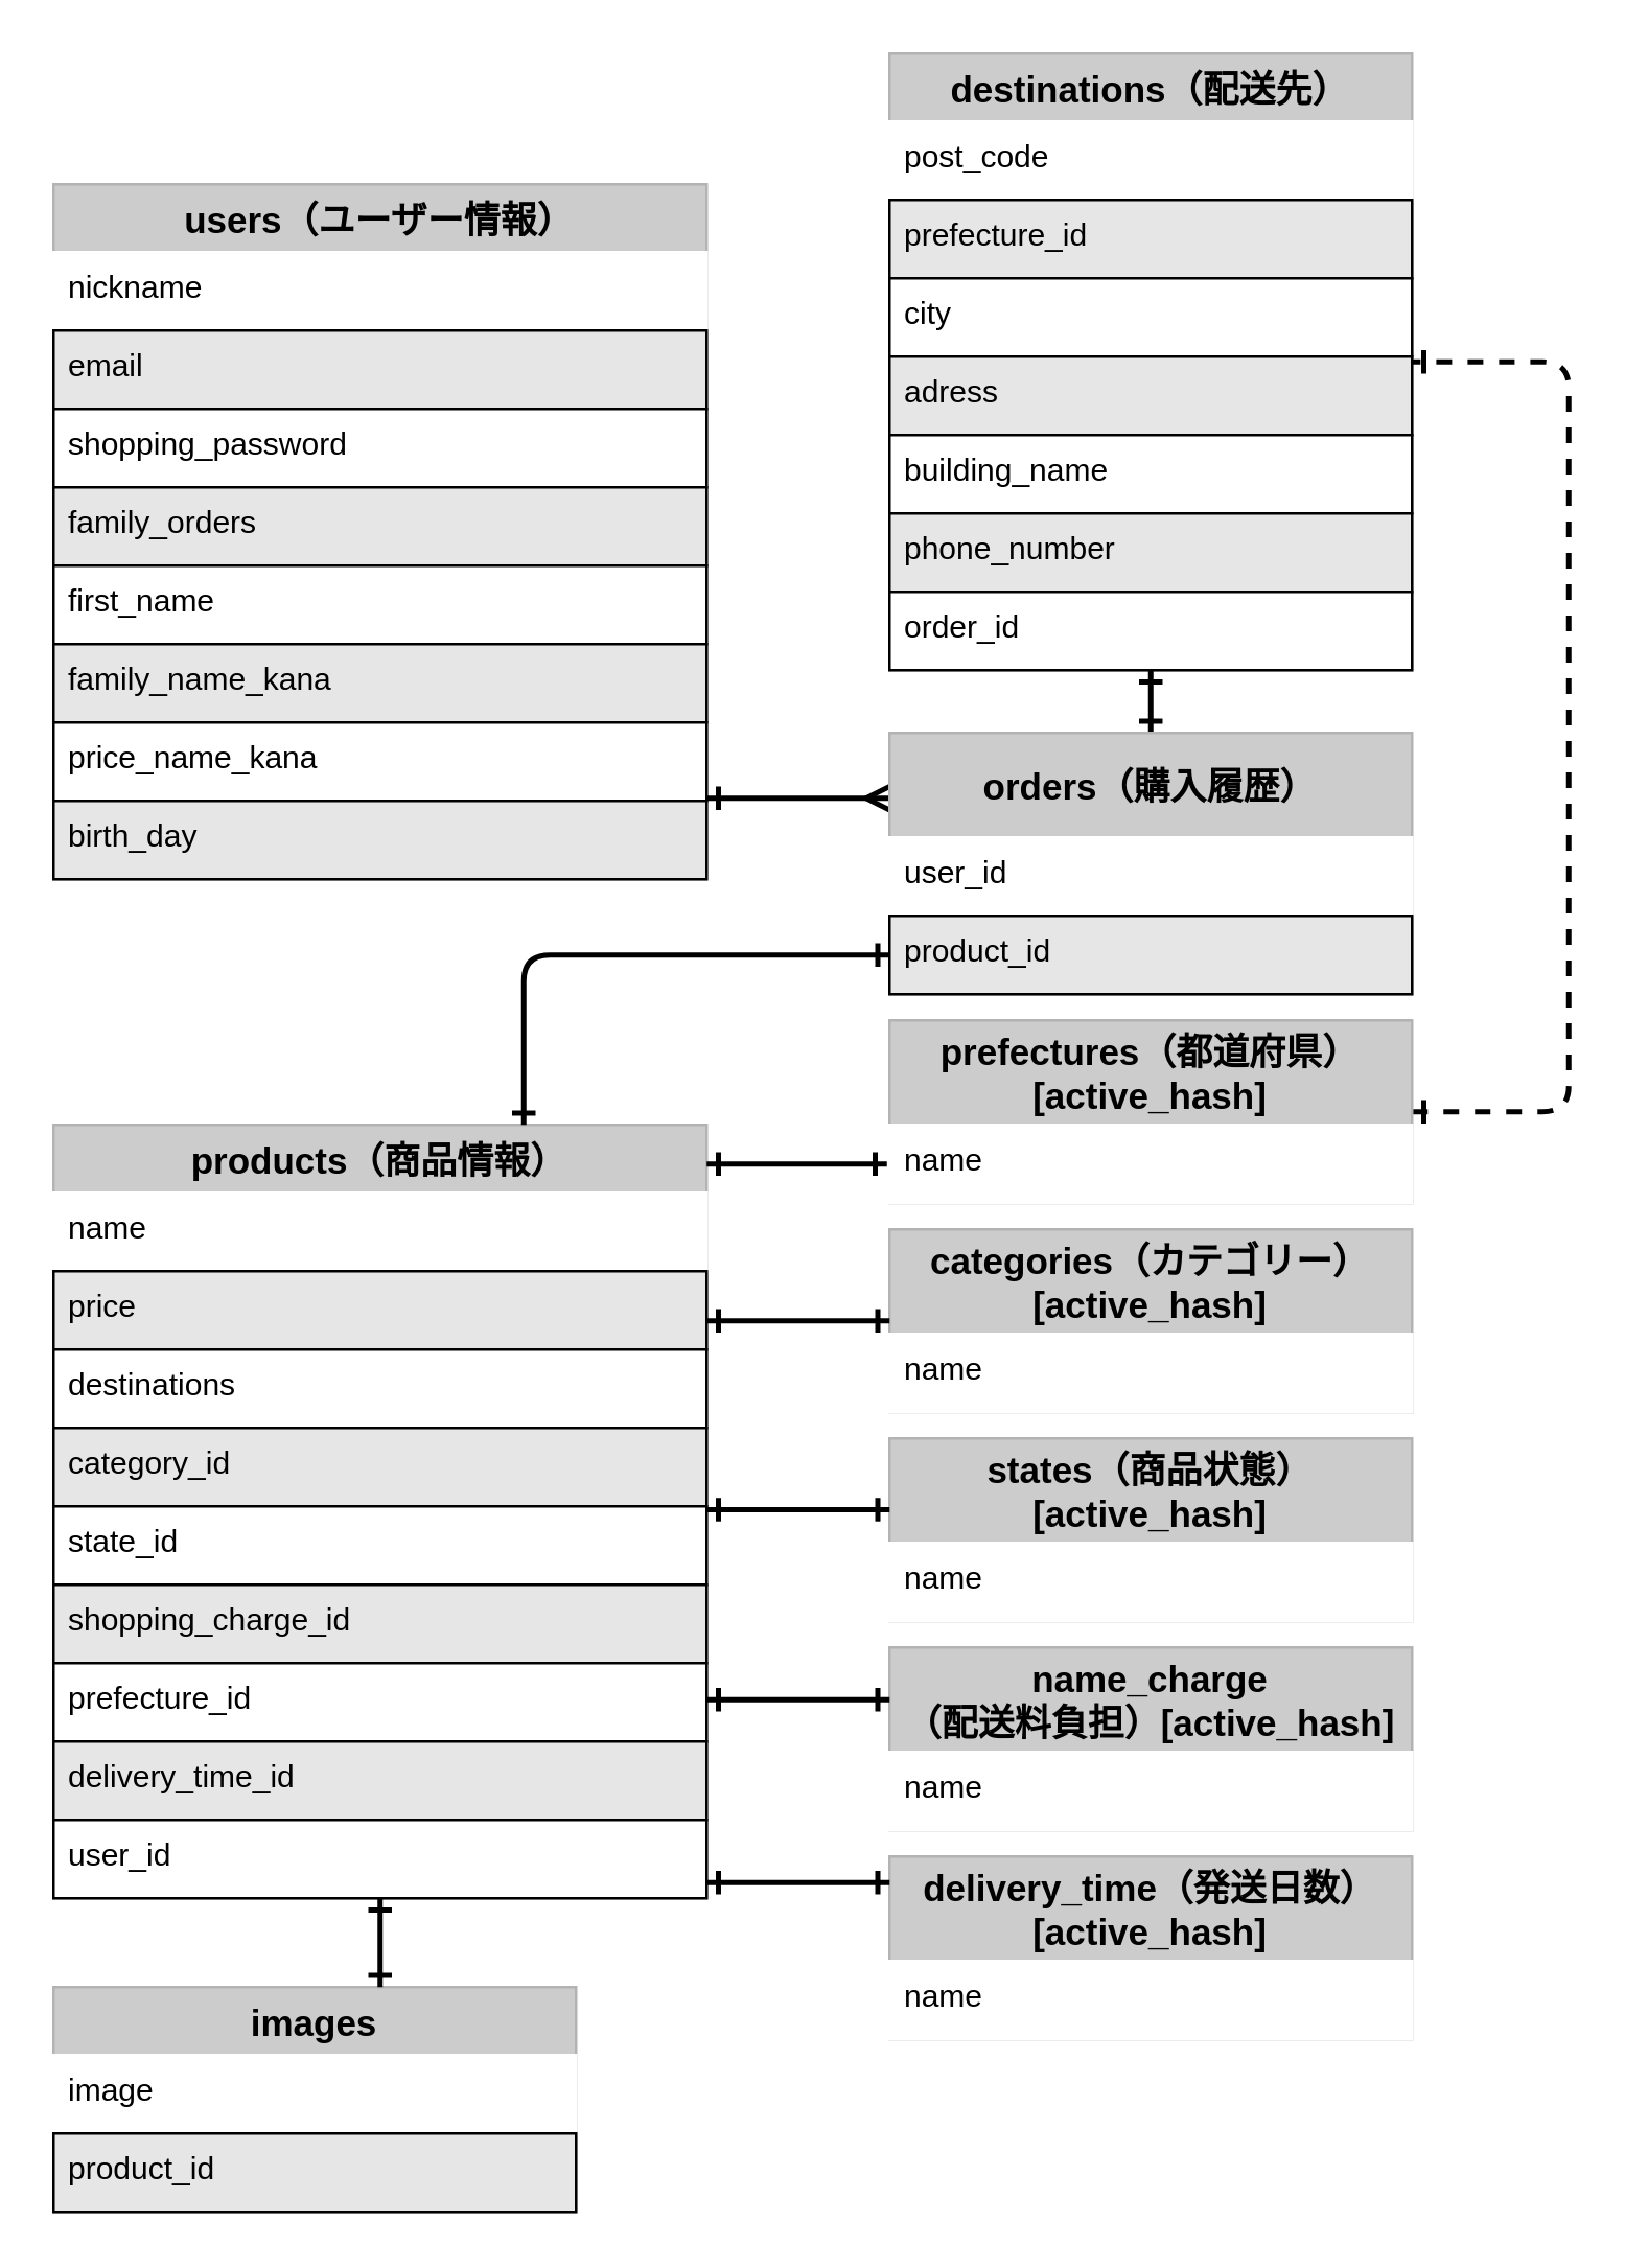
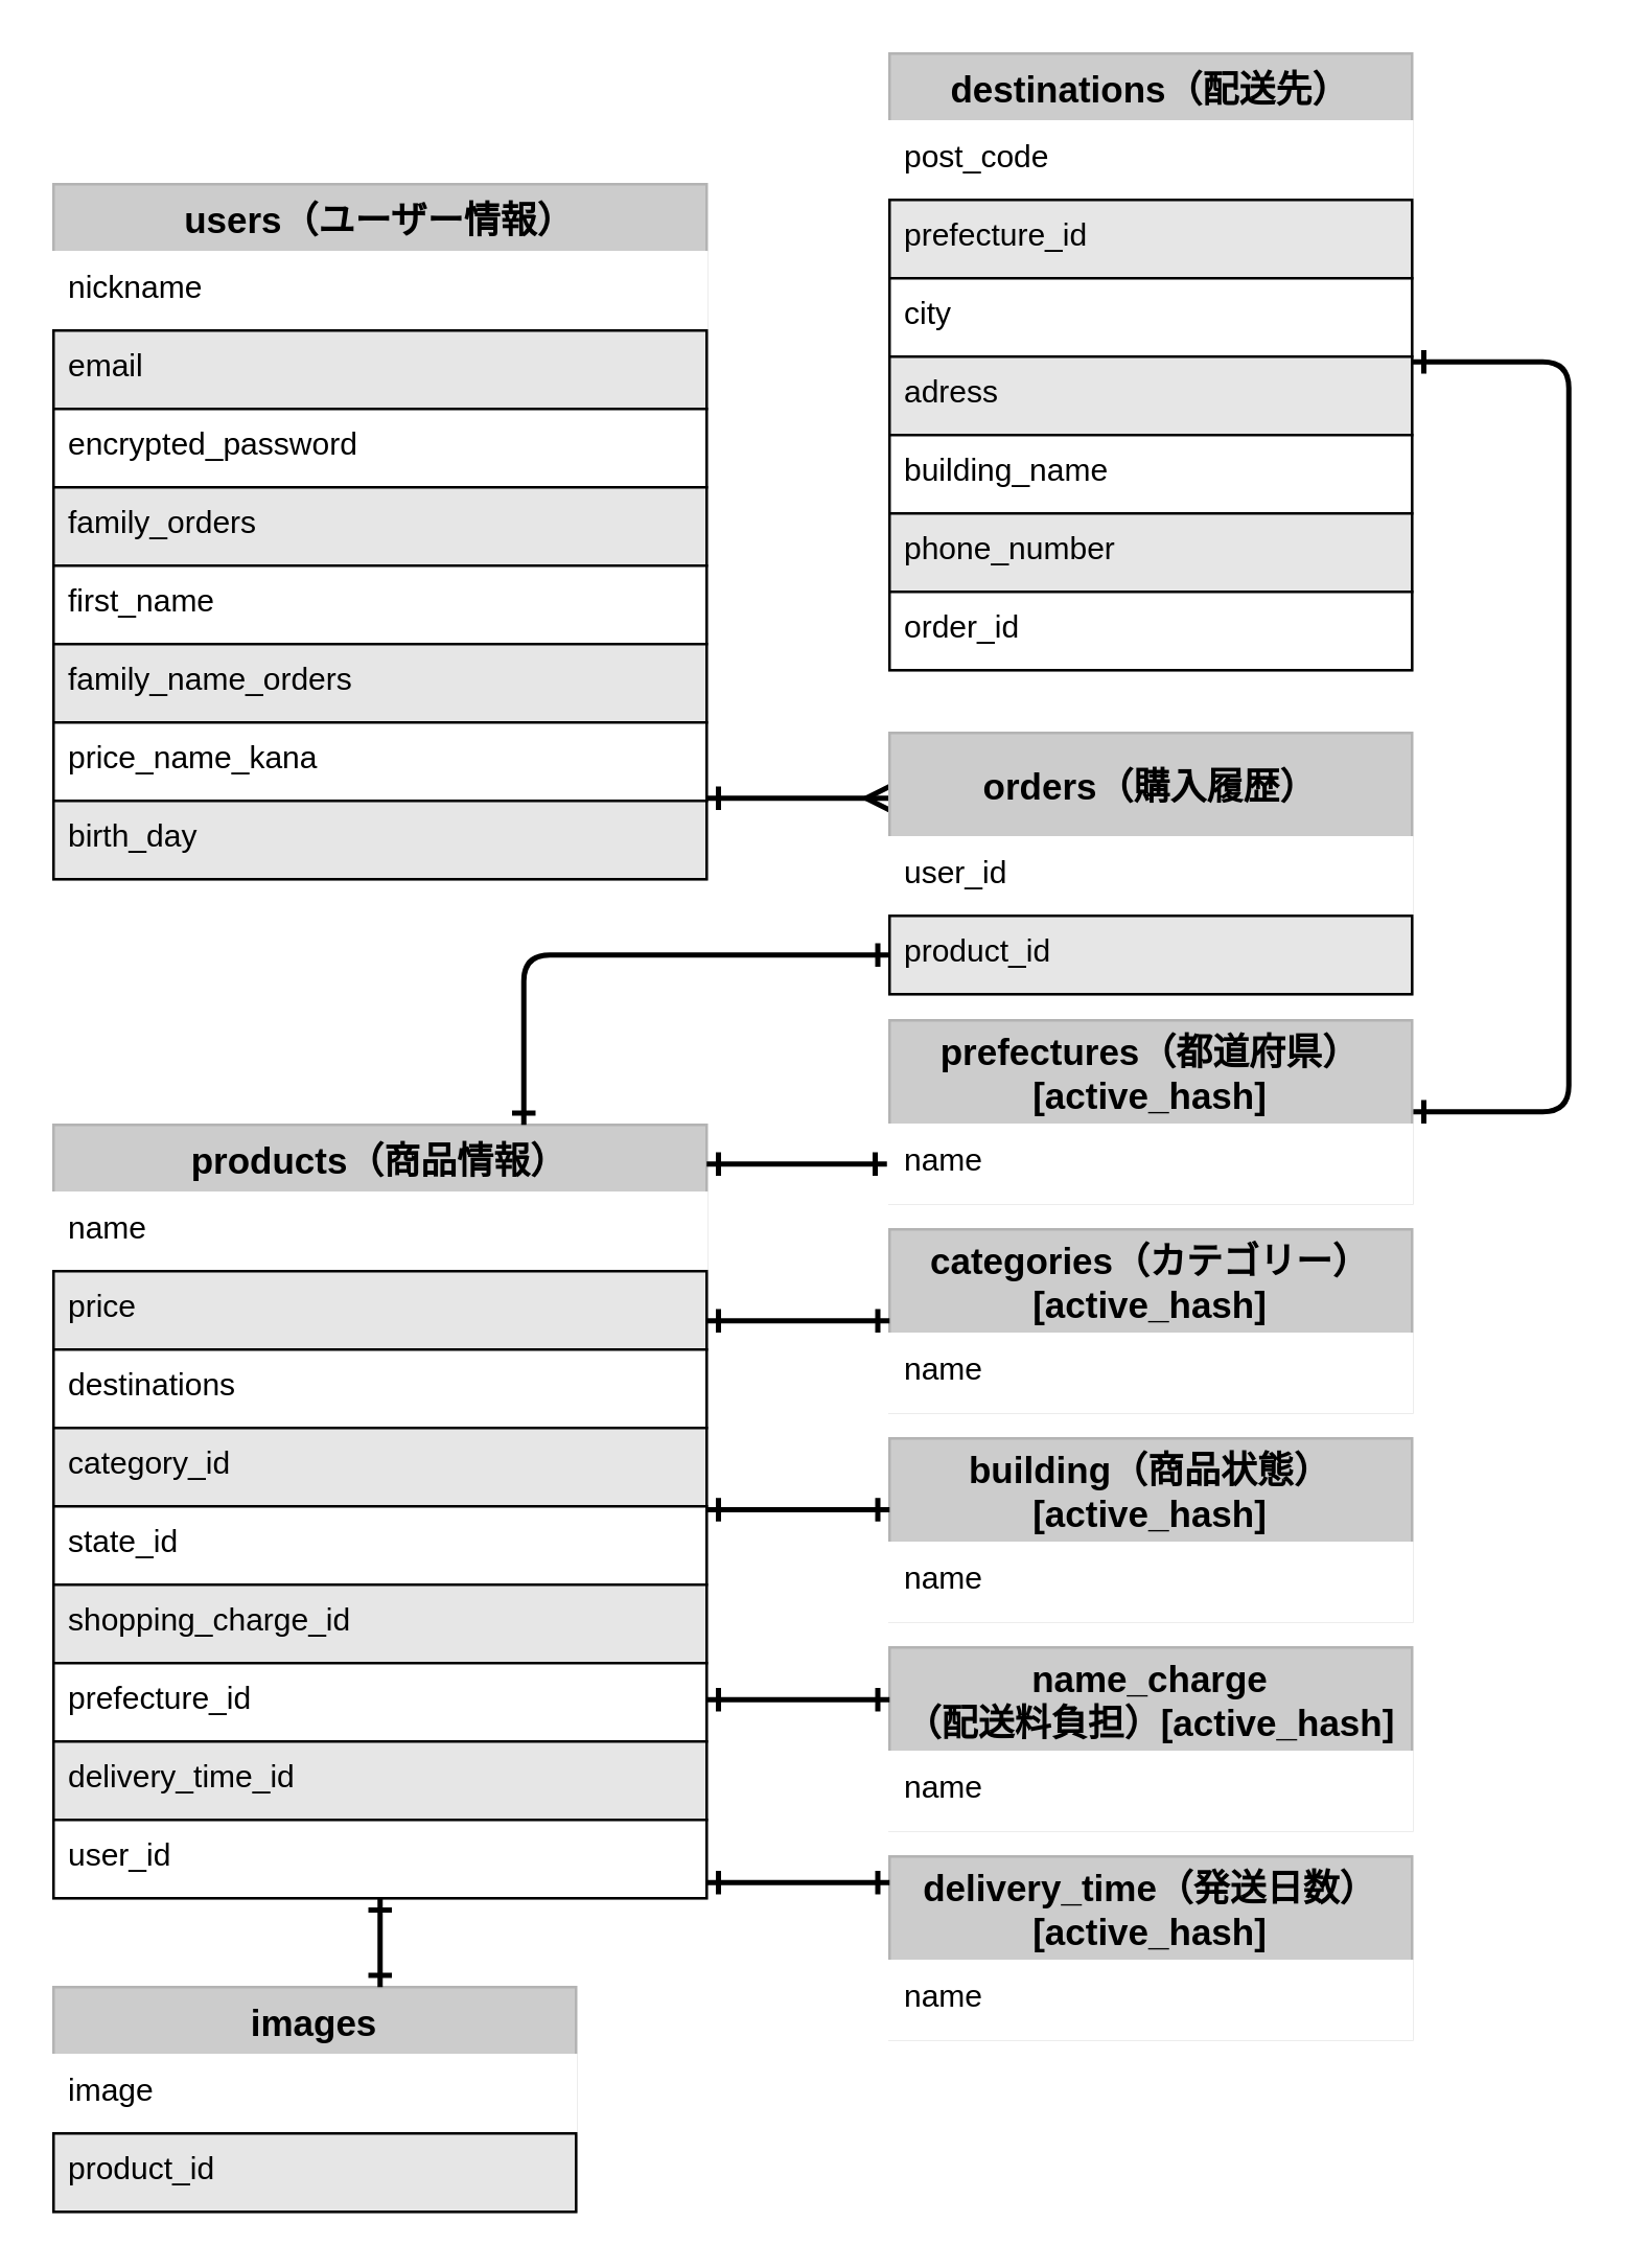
- <mxCell id="5" value="shopping_password" style="text;strokeColor=default;fillColor=#FFFFFF;spacingLeft=4;spacingRight=4;overflow=hidden;rotatable=0;points=[[0,0.5],[1,0.5]];portConstraint=eastwest;fontSize=12;gradientColor=none;fontColor=#000000;" parent="2" vertex="1"><mxGeometry y="86" width="250" height="30" as="geometry" /></mxCell>
+ <mxCell id="5" value="encrypted_password" style="text;strokeColor=default;fillColor=#FFFFFF;spacingLeft=4;spacingRight=4;overflow=hidden;rotatable=0;points=[[0,0.5],[1,0.5]];portConstraint=eastwest;fontSize=12;gradientColor=none;fontColor=#000000;" parent="2" vertex="1"><mxGeometry y="86" width="250" height="30" as="geometry" /></mxCell>
- <mxCell id="8" value="family_name_kana" style="text;strokeColor=default;fillColor=#E6E6E6;spacingLeft=4;spacingRight=4;overflow=hidden;rotatable=0;points=[[0,0.5],[1,0.5]];portConstraint=eastwest;fontSize=12;fontColor=#000000;" parent="2" vertex="1"><mxGeometry y="176" width="250" height="30" as="geometry" /></mxCell>
+ <mxCell id="8" value="family_name_orders" style="text;strokeColor=default;fillColor=#E6E6E6;spacingLeft=4;spacingRight=4;overflow=hidden;rotatable=0;points=[[0,0.5],[1,0.5]];portConstraint=eastwest;fontSize=12;fontColor=#000000;" parent="2" vertex="1"><mxGeometry y="176" width="250" height="30" as="geometry" /></mxCell>
- <mxCell id="47" style="edgeStyle=none;html=1;exitX=0.5;exitY=0;exitDx=0;exitDy=0;entryX=0.5;entryY=1;entryDx=0;entryDy=0;startArrow=ERone;startFill=0;endArrow=ERone;endFill=0;strokeWidth=2;" edge="1" parent="1" source="48" target="21"><mxGeometry relative="1" as="geometry" /></mxCell>
- <mxCell id="37" style="edgeStyle=none;html=1;exitX=1;exitY=0.5;exitDx=0;exitDy=0;entryX=1;entryY=0.5;entryDx=0;entryDy=0;startArrow=ERone;startFill=0;endArrow=ERone;endFill=0;strokeWidth=2;dashed=1;" edge="1" parent="1" source="38" target="21"><mxGeometry relative="1" as="geometry"><Array as="points"><mxPoint x="600" y="425" /><mxPoint x="600" y="138" /></Array></mxGeometry></mxCell>
+ <mxCell id="37" style="edgeStyle=none;html=1;exitX=1;exitY=0.5;exitDx=0;exitDy=0;entryX=1;entryY=0.5;entryDx=0;entryDy=0;startArrow=ERone;startFill=0;endArrow=ERone;endFill=0;strokeWidth=2;" edge="1" parent="1" source="38" target="21"><mxGeometry relative="1" as="geometry"><Array as="points"><mxPoint x="600" y="425" /><mxPoint x="600" y="138" /></Array></mxGeometry></mxCell>
- <mxCell id="40" value="states（商品状態）&#10;[active_hash]" style="swimlane;fontStyle=1;childLayout=stackLayout;horizontal=1;startSize=40;horizontalStack=0;resizeParent=1;resizeParentMax=0;resizeLast=0;collapsible=1;marginBottom=0;align=center;fontSize=14;fillColor=#CCCCCC;strokeColor=#B3B3B3;fontColor=#000000;perimeterSpacing=0;" vertex="1" parent="1"><mxGeometry x="340" y="550" width="200" height="70" as="geometry"><mxRectangle x="440" y="670" width="90" height="26" as="alternateBounds" /></mxGeometry></mxCell>
+ <mxCell id="40" value="building（商品状態）&#10;[active_hash]" style="swimlane;fontStyle=1;childLayout=stackLayout;horizontal=1;startSize=40;horizontalStack=0;resizeParent=1;resizeParentMax=0;resizeLast=0;collapsible=1;marginBottom=0;align=center;fontSize=14;fillColor=#CCCCCC;strokeColor=#B3B3B3;fontColor=#000000;perimeterSpacing=0;" vertex="1" parent="1"><mxGeometry x="340" y="550" width="200" height="70" as="geometry"><mxRectangle x="440" y="670" width="90" height="26" as="alternateBounds" /></mxGeometry></mxCell>
